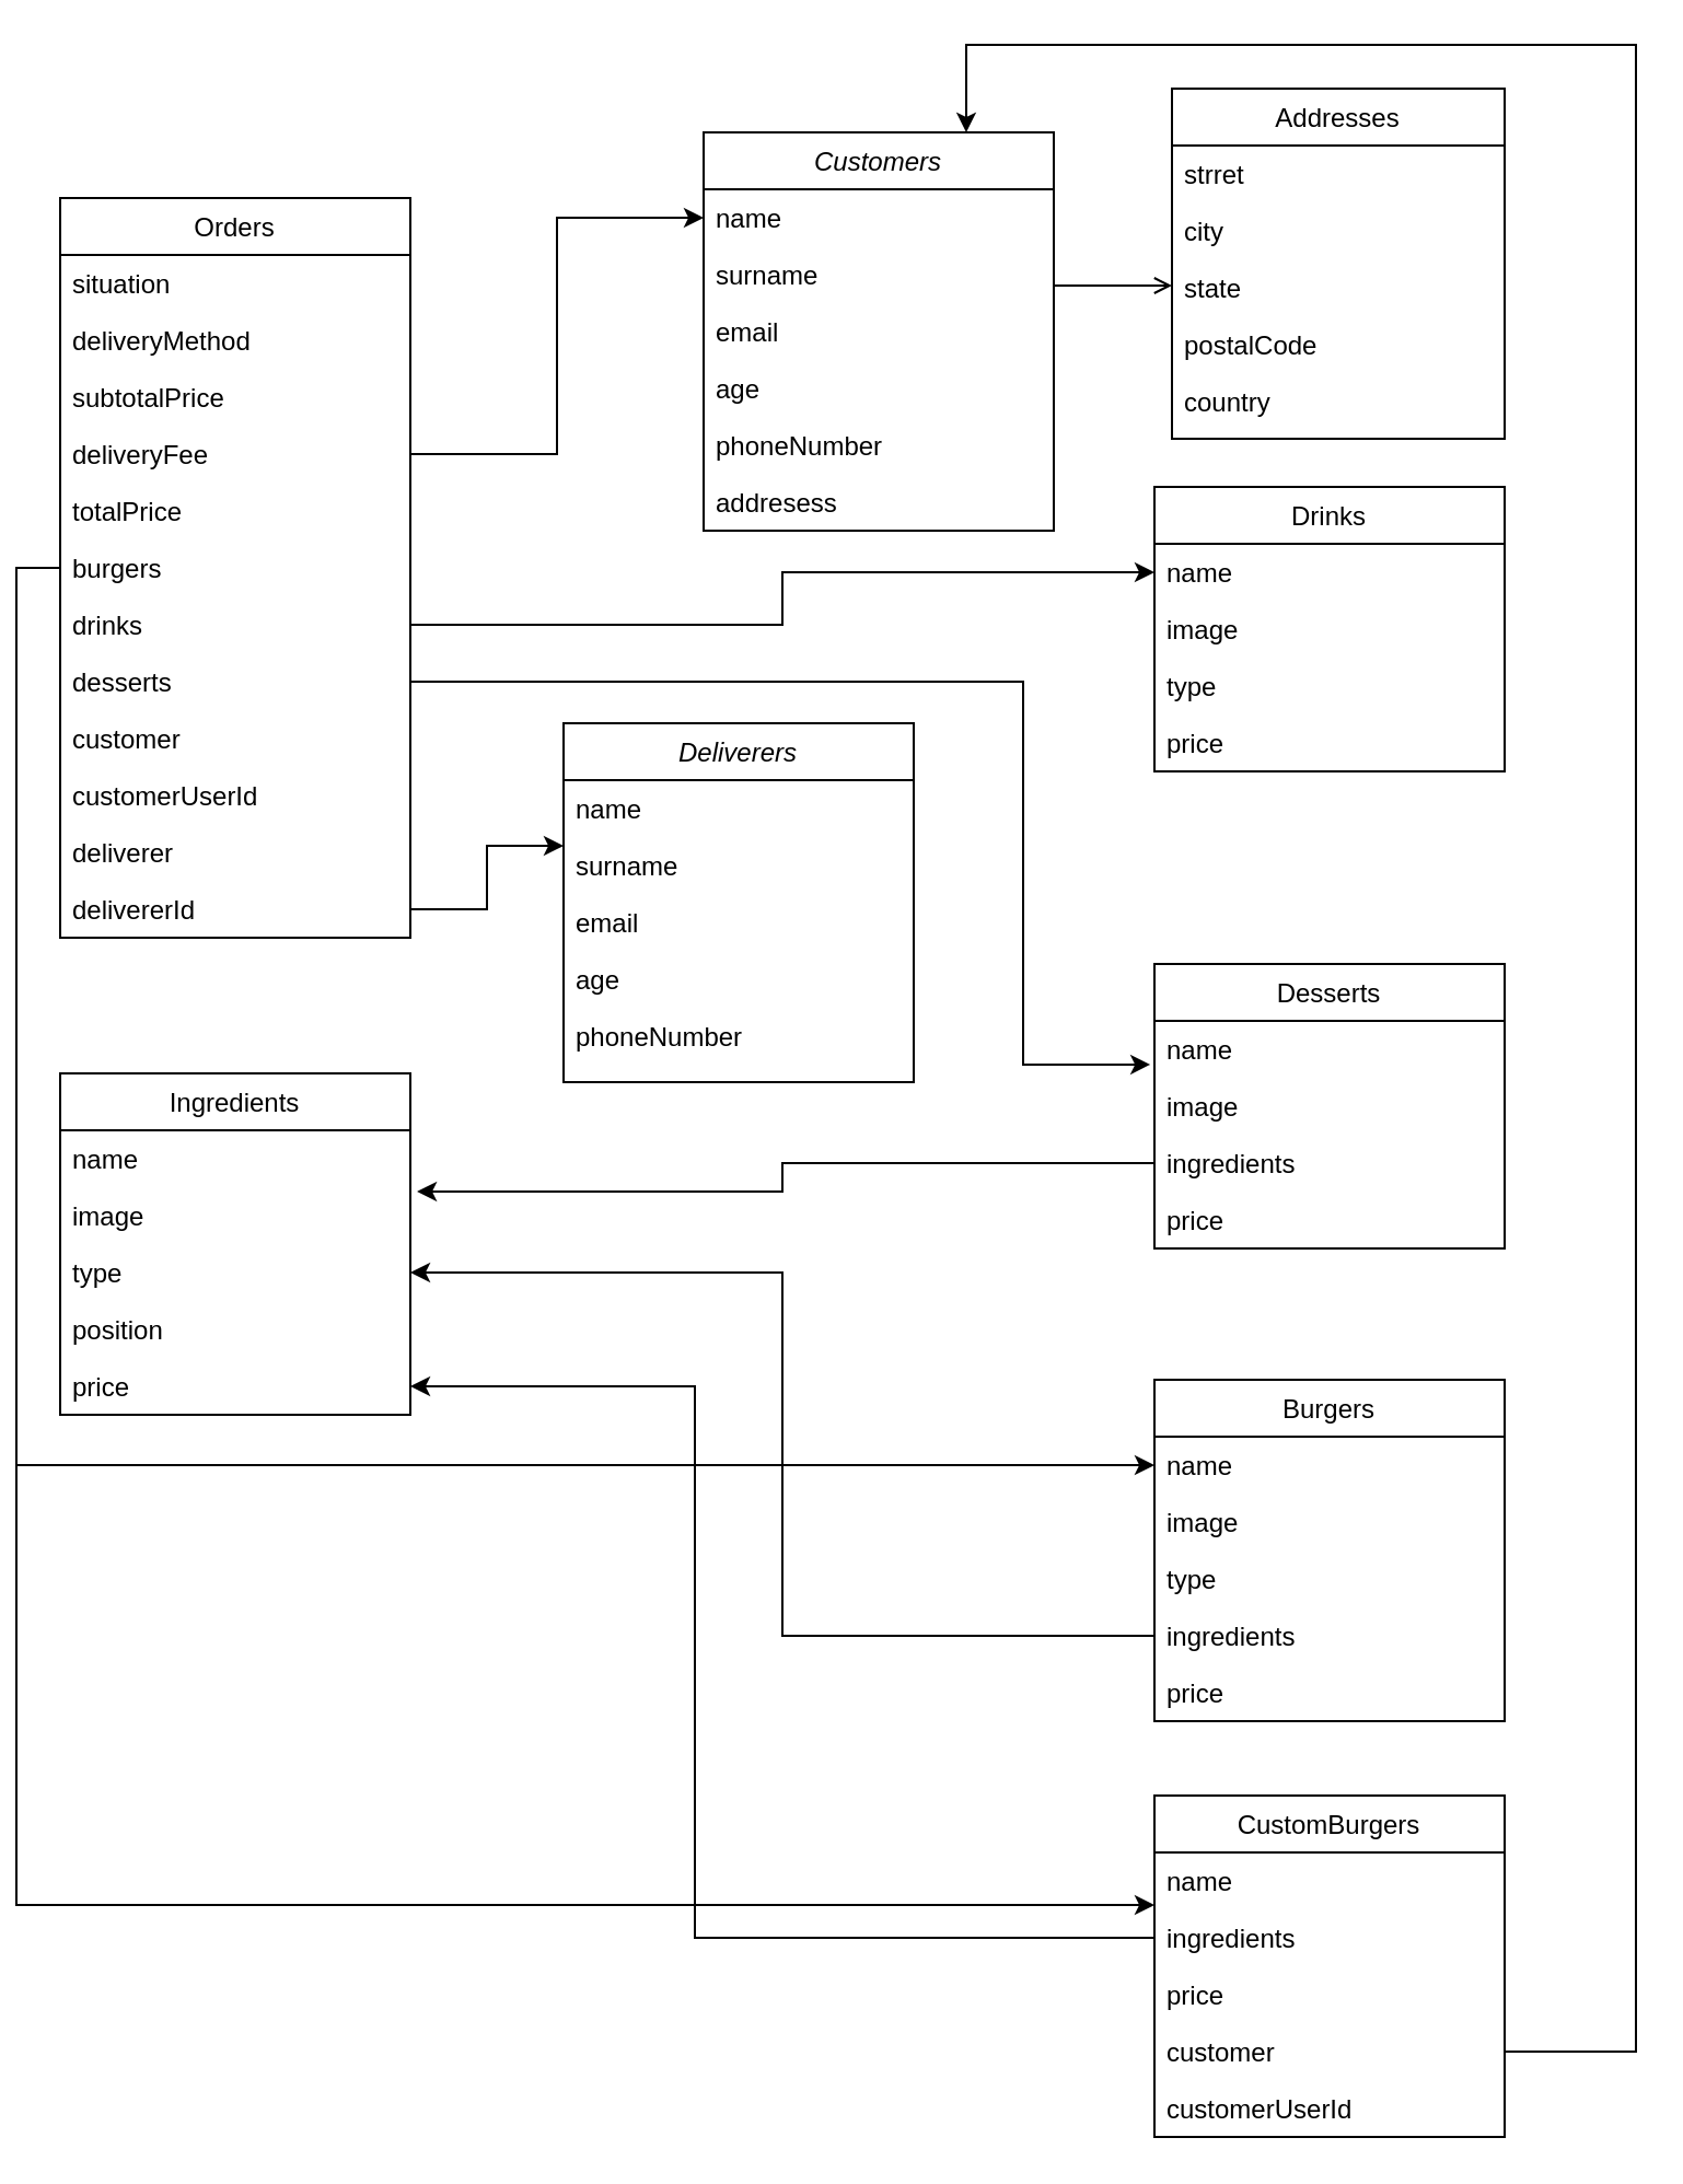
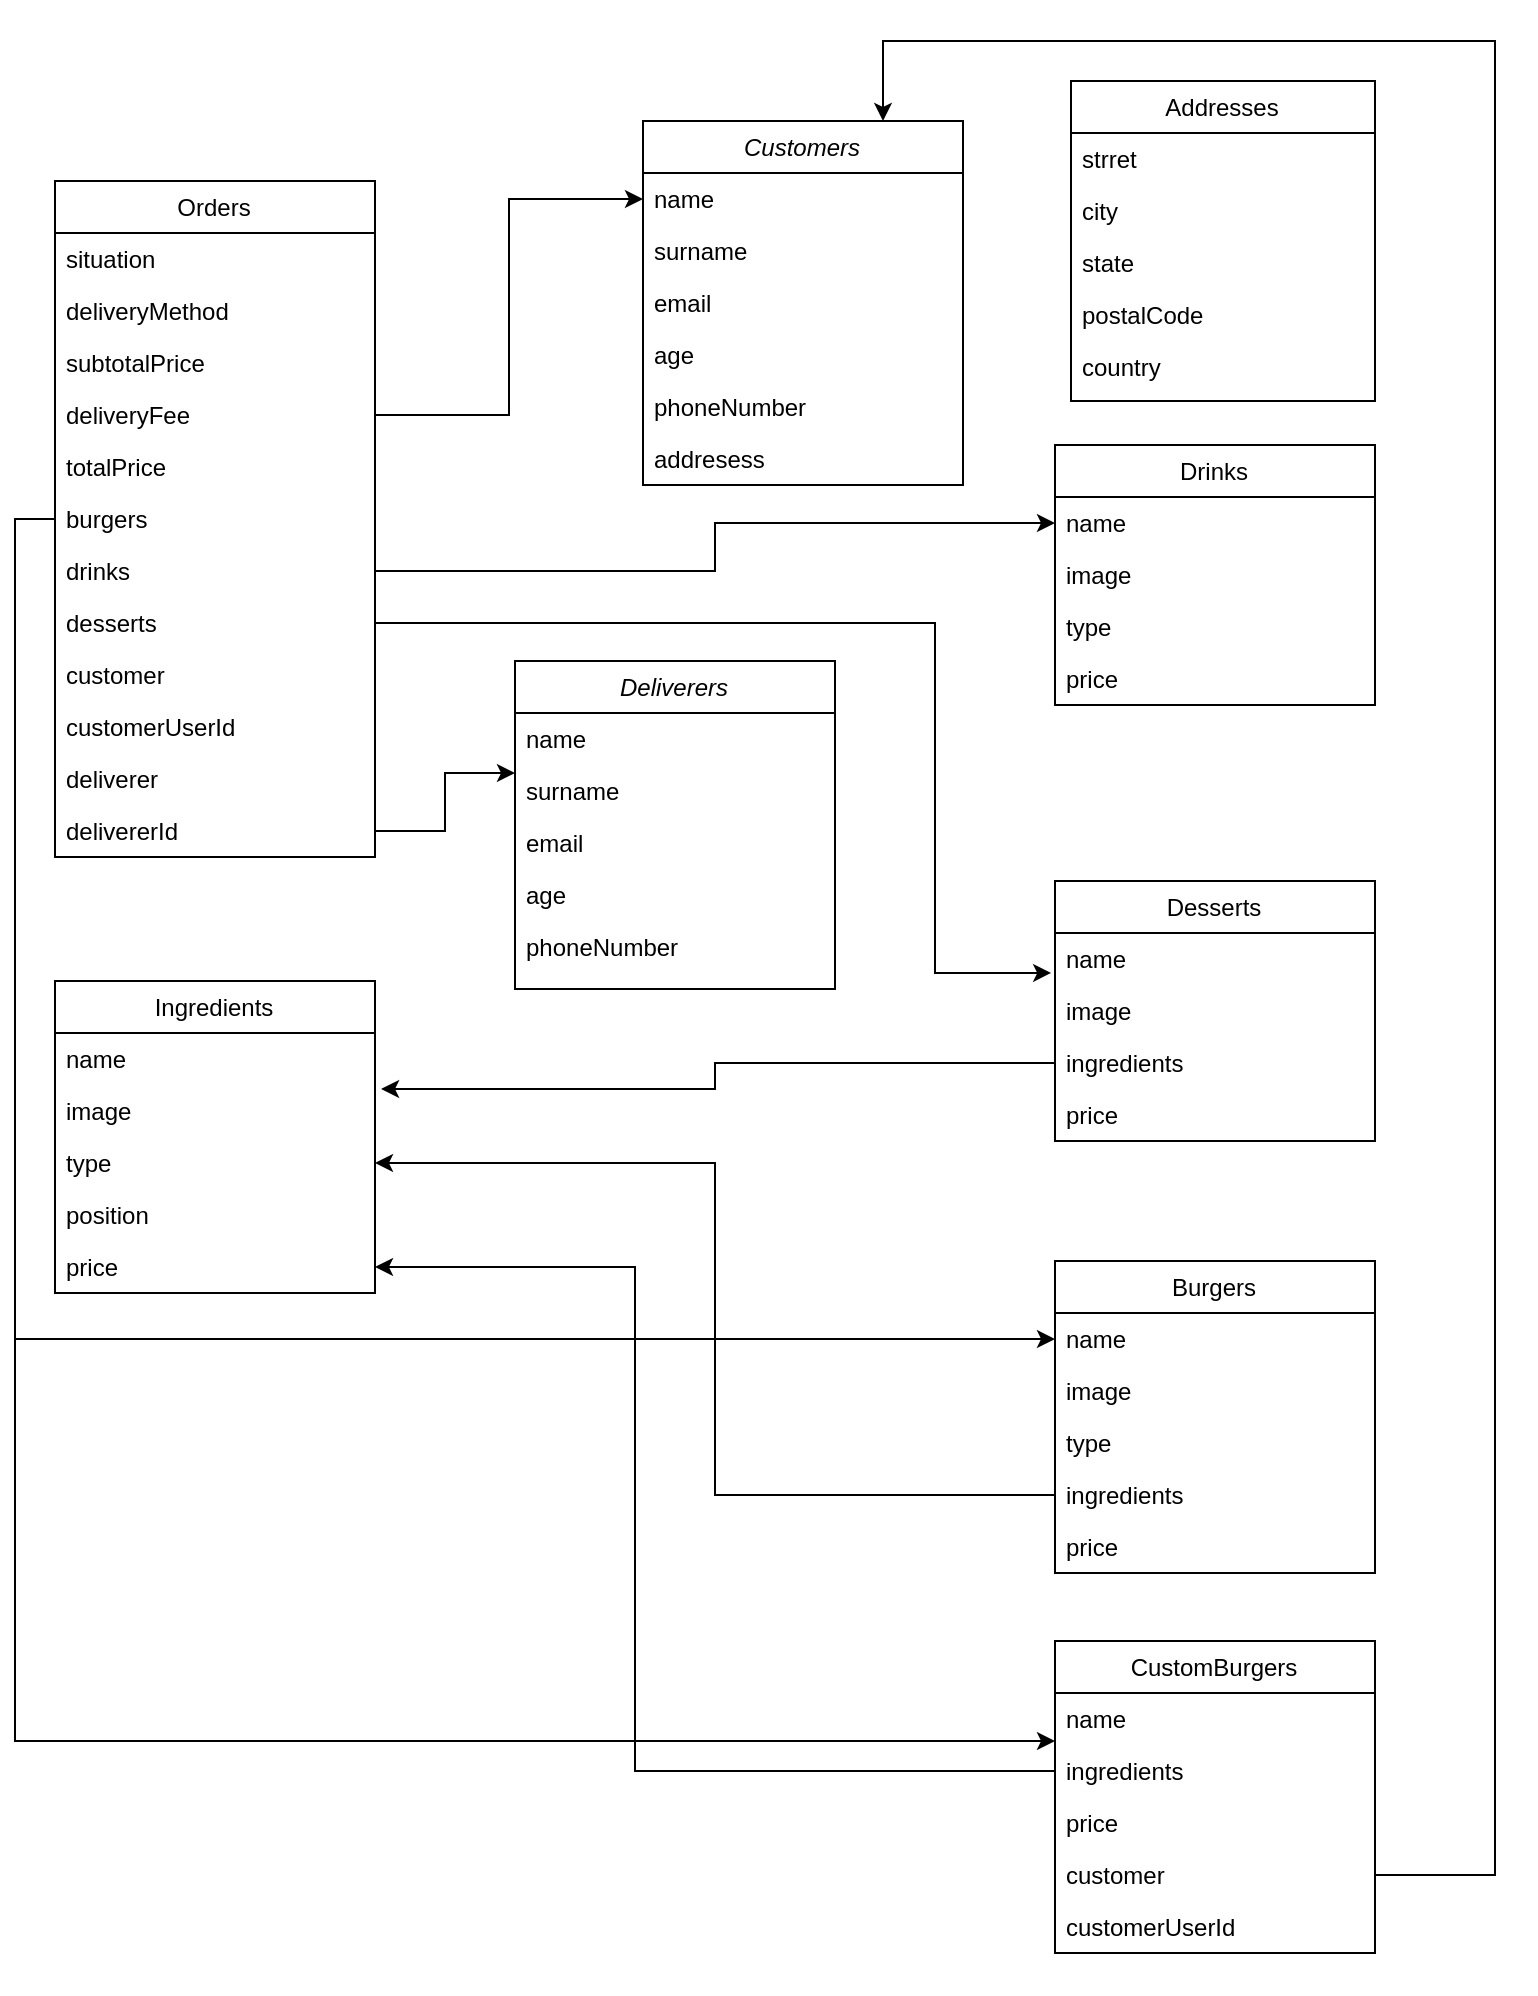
- <mxCell id="2" value="" style="endArrow=open;shadow=0;strokeWidth=1;rounded=0;endFill=1;edgeStyle=elbowEdgeStyle;elbow=vertical;" parent="1" source="45" target="27" edge="1"><mxGeometry x="0.5" y="41" relative="1" as="geometry"><mxPoint x="360" y="202" as="sourcePoint" /><mxPoint x="520" y="202" as="targetPoint" /><mxPoint x="-40" y="32" as="offset" /></mxGeometry></mxCell>
